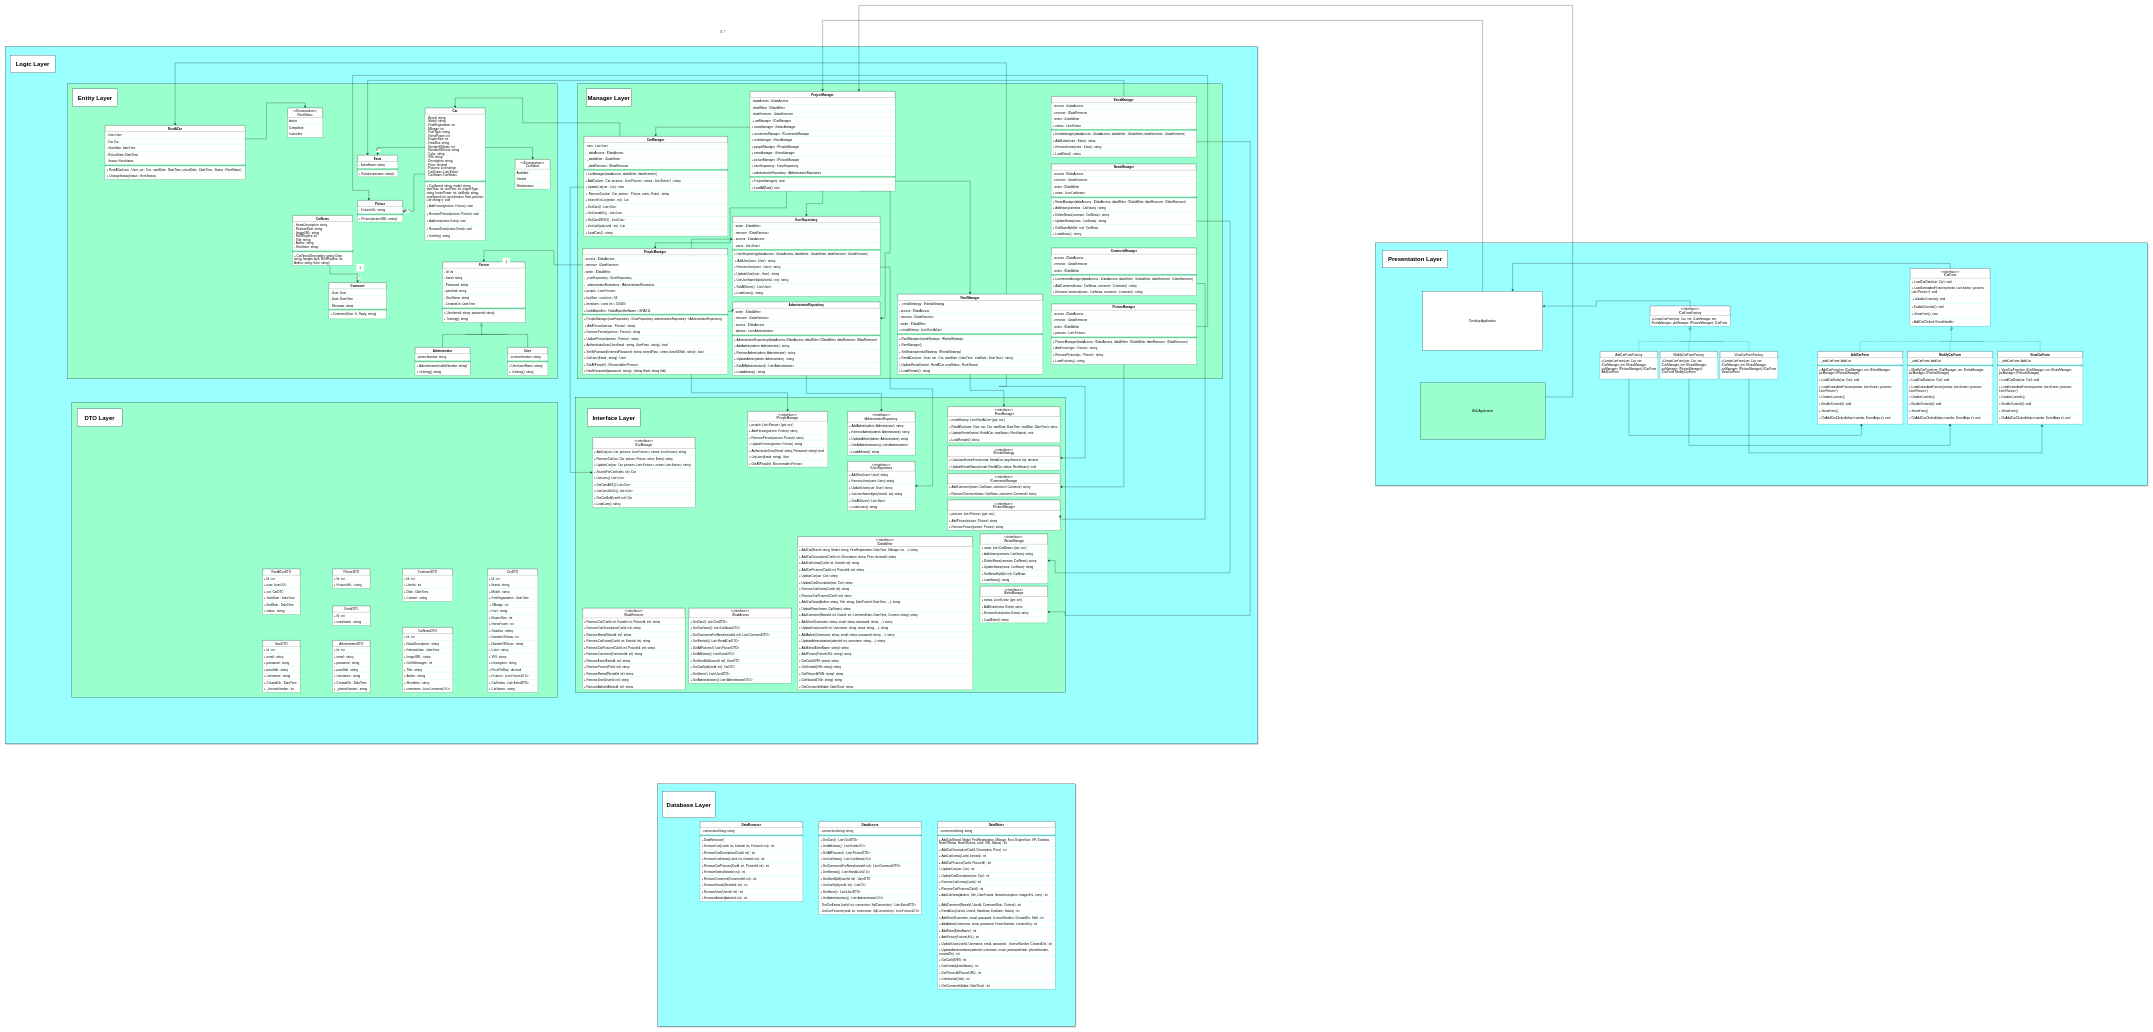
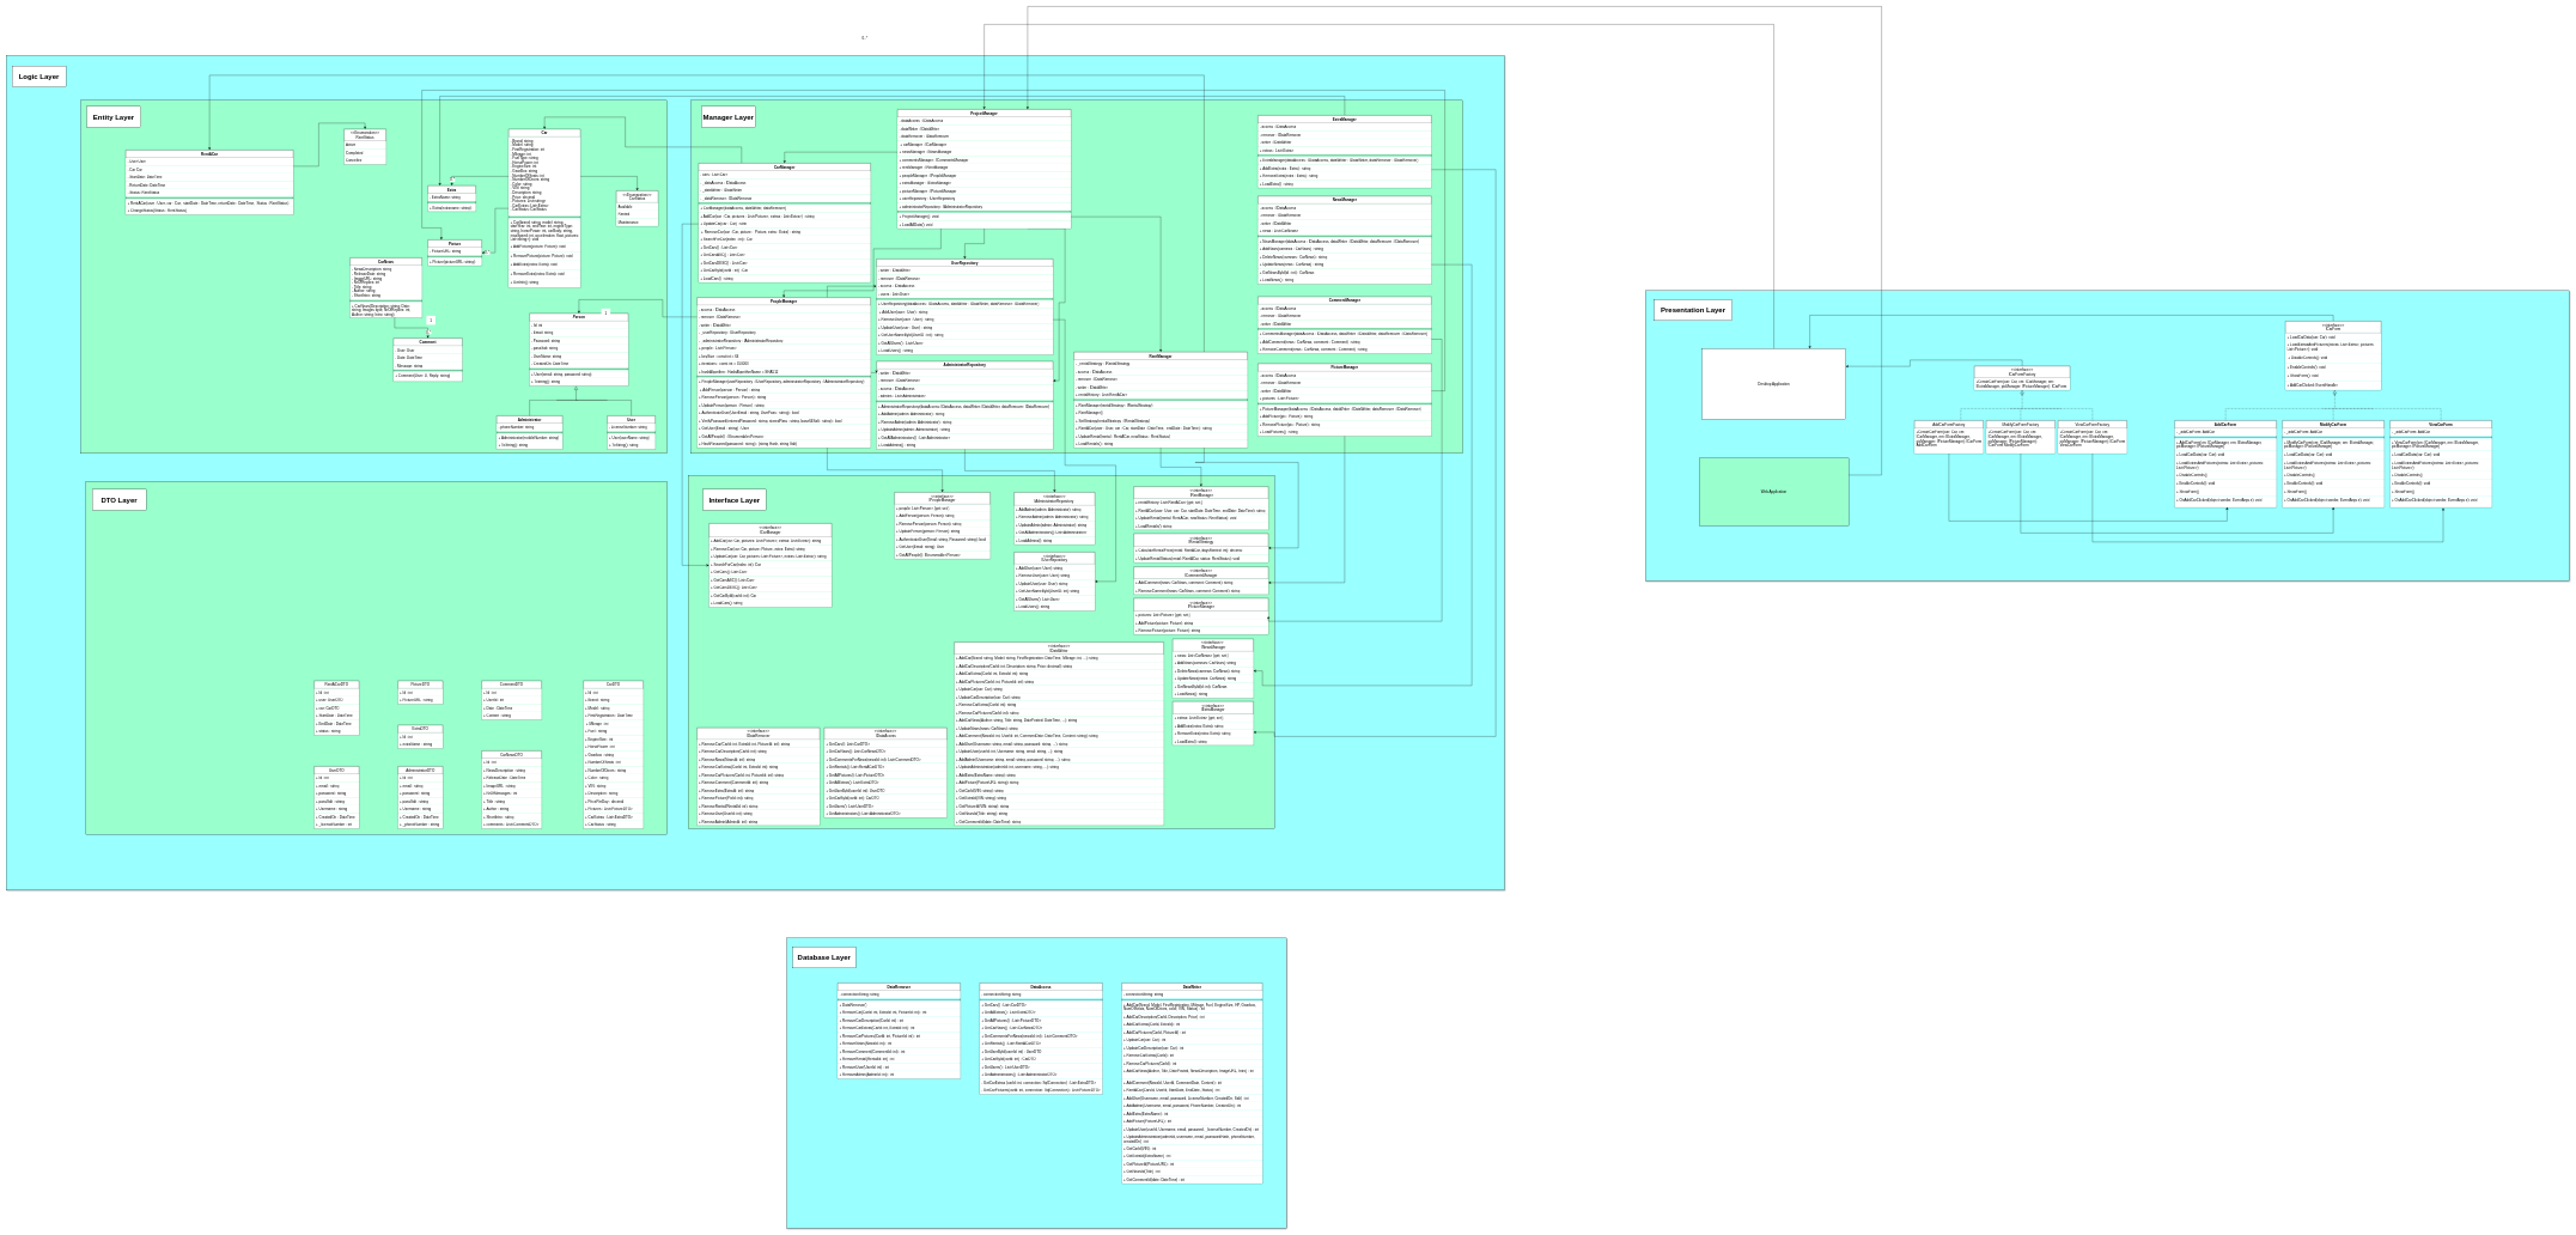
- <mxCell id="455" value="&lt;font style=&quot;font-size: 24px;&quot;&gt;&lt;b&gt;Database Layer&lt;/b&gt;&lt;/font&gt;" style="text;html=1;strokeColor=#000000;fillColor=#FFFFFF;align=center;verticalAlign=middle;whiteSpace=wrap;rounded=0;color=#000000;" parent="1" vertex="1"><mxGeometry x="2650" y="3164" width="210" height="105" as="geometry" /></mxCell>
+ <mxCell id="455" value="&lt;font style=&quot;font-size: 24px;&quot;&gt;&lt;b&gt;Database Layer&lt;/b&gt;&lt;/font&gt;" style="text;html=1;strokeColor=#000000;fillColor=#FFFFFF;align=center;verticalAlign=middle;whiteSpace=wrap;rounded=0;color=#000000;" parent="1" vertex="1"><mxGeometry x="2650" y="3164" width="210" height="70" as="geometry" /></mxCell>
